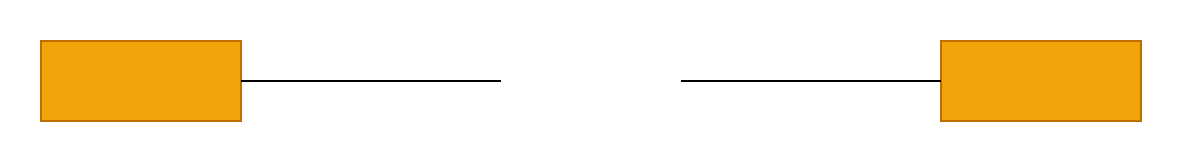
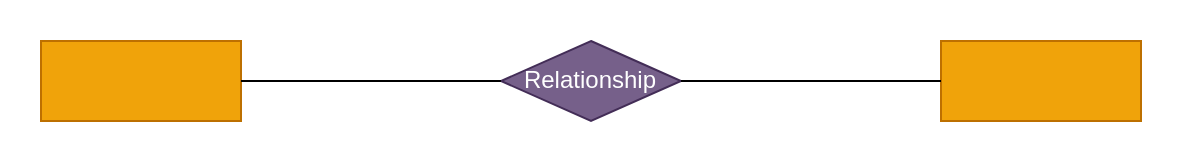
+ <mxCell id="3" value="Relationship" style="shape=rhombus;perimeter=rhombusPerimeter;whiteSpace=wrap;html=1;align=center;fillColor=#76608a;fontColor=#ffffff;strokeColor=#432D57;" vertex="1" parent="1"><mxGeometry x="250" y="20" width="90" height="40" as="geometry" /></mxCell>
